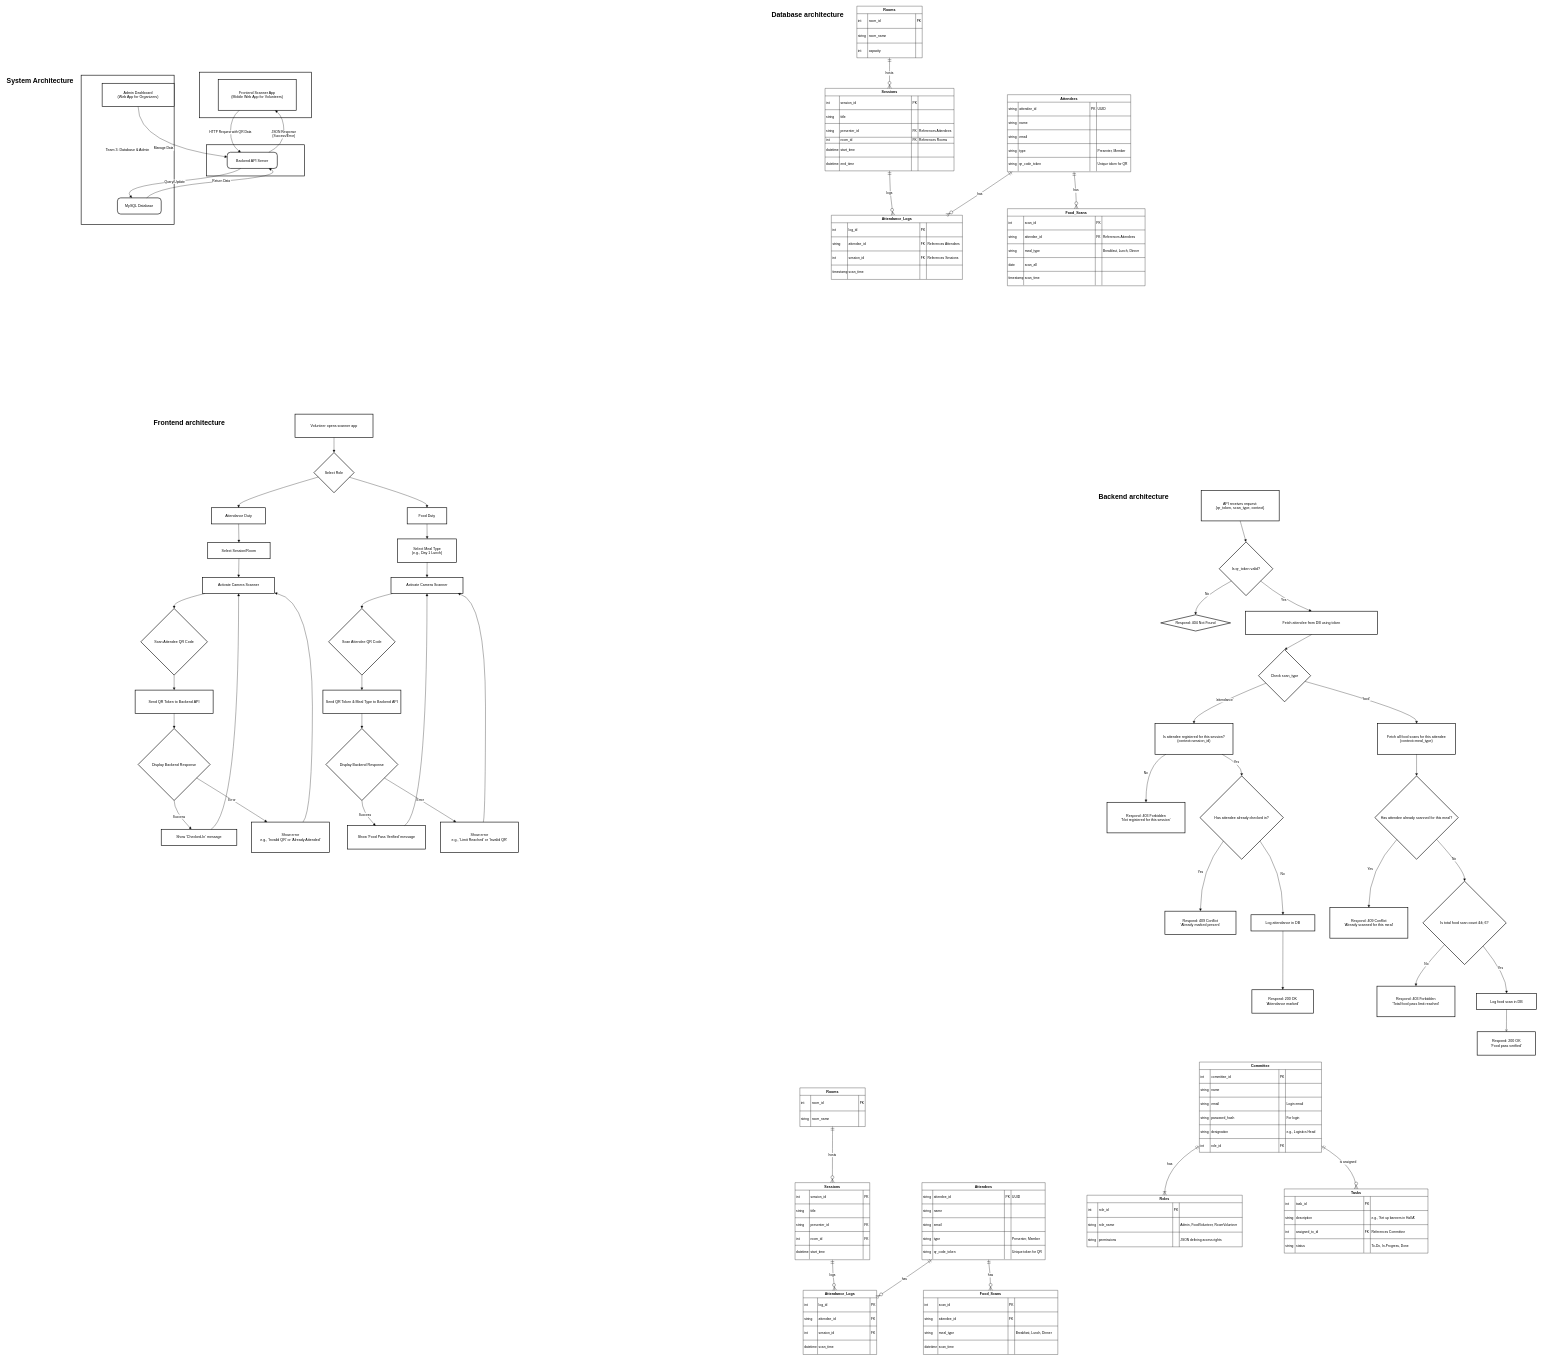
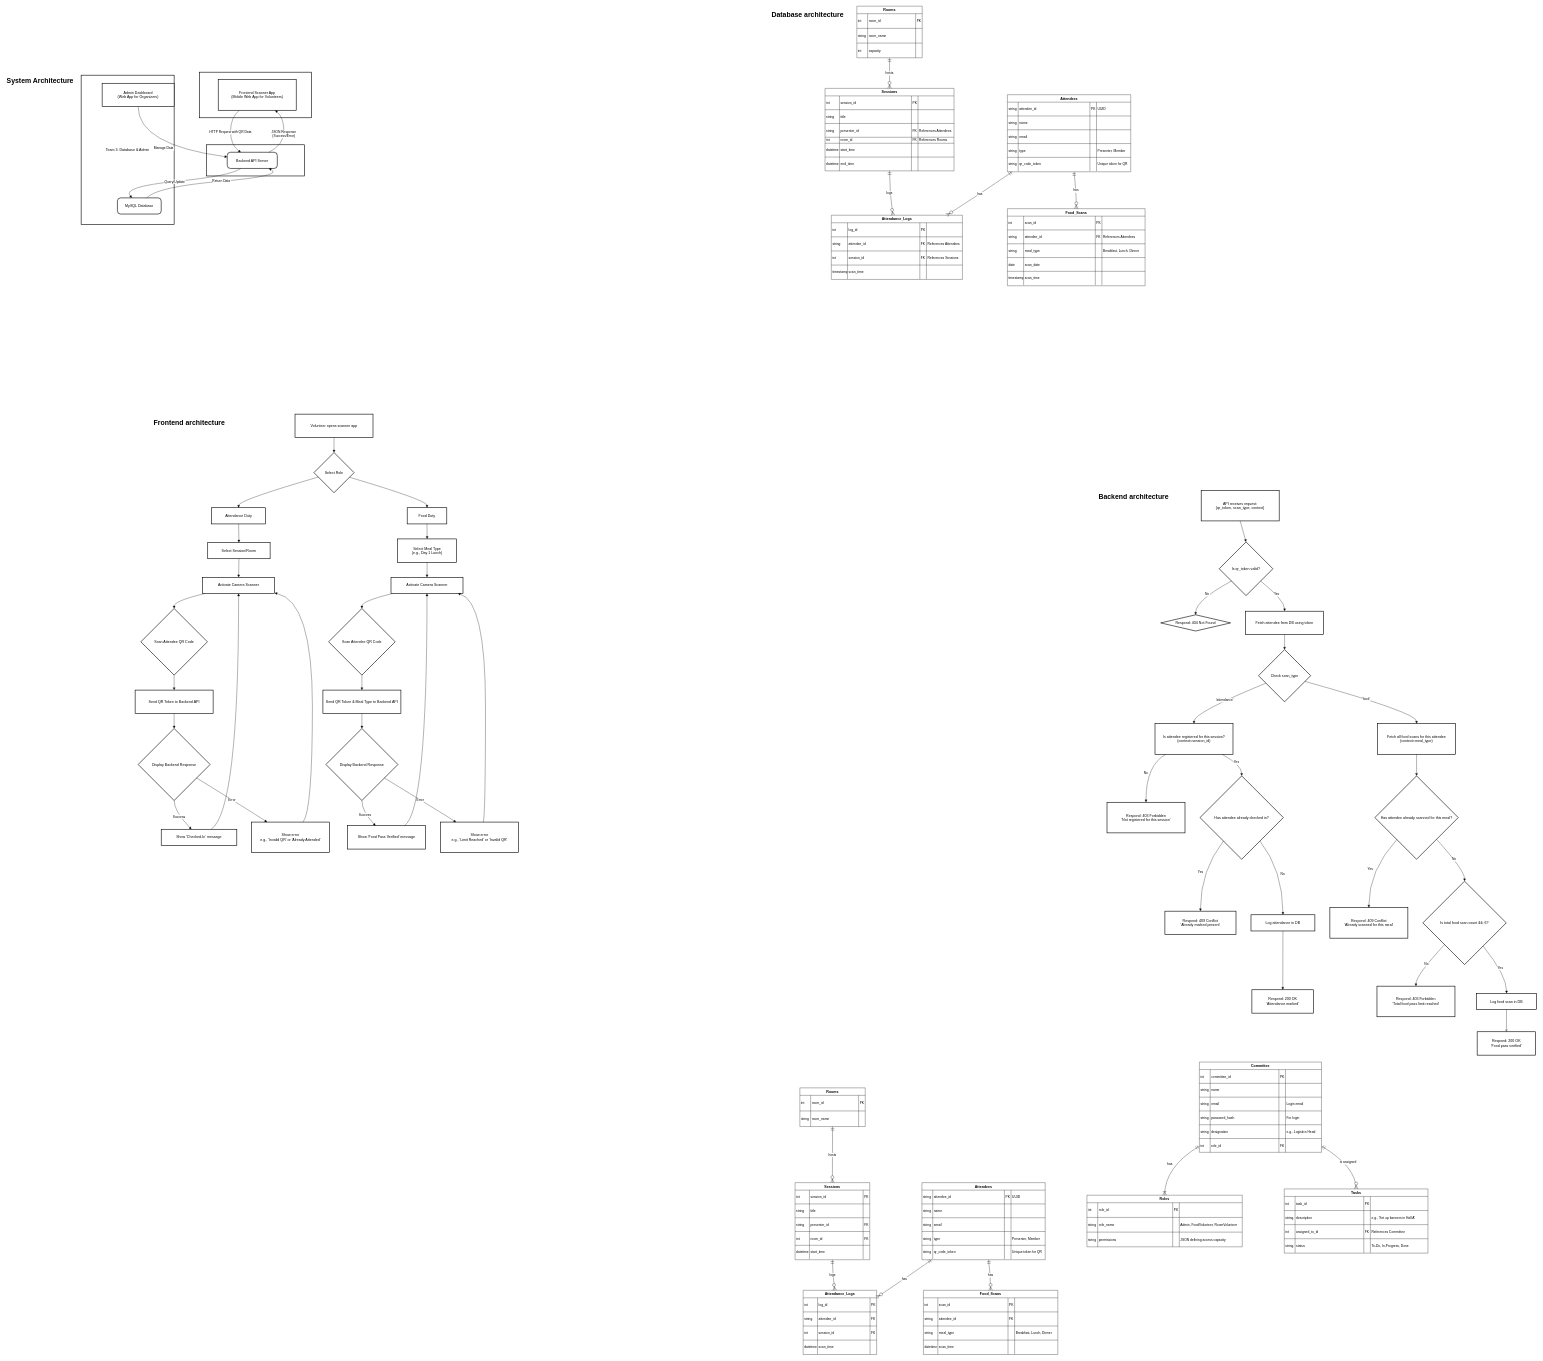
- <mxCell id="79" value="scan_all" style="shape=partialRectangle;connectable=0;fillColor=none;top=0;left=0;bottom=0;right=0;align=left;spacingLeft=2;overflow=hidden;fontSize=11;" parent="77" vertex="1"><mxGeometry x="54" width="239" height="46" as="geometry"><mxRectangle width="239" height="46" as="alternateBounds" /></mxGeometry></mxCell>
+ <mxCell id="79" value="scan_date" style="shape=partialRectangle;connectable=0;fillColor=none;top=0;left=0;bottom=0;right=0;align=left;spacingLeft=2;overflow=hidden;fontSize=11;" parent="77" vertex="1"><mxGeometry x="54" width="239" height="46" as="geometry"><mxRectangle width="239" height="46" as="alternateBounds" /></mxGeometry></mxCell>
- <mxCell id="177" value="Fetch attendee from DB using token" style="whiteSpace=wrap;strokeWidth=2;" parent="1" vertex="1"><mxGeometry x="4152" y="2037" width="440" height="78" as="geometry" /></mxCell>
+ <mxCell id="177" value="Fetch attendee from DB using token" style="whiteSpace=wrap;strokeWidth=2;" parent="1" vertex="1"><mxGeometry x="4152" y="2037" width="260" height="78" as="geometry" /></mxCell>
- <mxCell id="353" value="JSON defining access rights" style="shape=partialRectangle;connectable=0;fillColor=none;top=0;left=0;bottom=0;right=0;align=left;spacingLeft=2;overflow=hidden;fontSize=11;" parent="349" vertex="1"><mxGeometry x="308" width="210" height="49" as="geometry"><mxRectangle width="210" height="49" as="alternateBounds" /></mxGeometry></mxCell>
+ <mxCell id="353" value="JSON defining access capacity" style="shape=partialRectangle;connectable=0;fillColor=none;top=0;left=0;bottom=0;right=0;align=left;spacingLeft=2;overflow=hidden;fontSize=11;" parent="349" vertex="1"><mxGeometry x="308" width="210" height="49" as="geometry"><mxRectangle width="210" height="49" as="alternateBounds" /></mxGeometry></mxCell>
